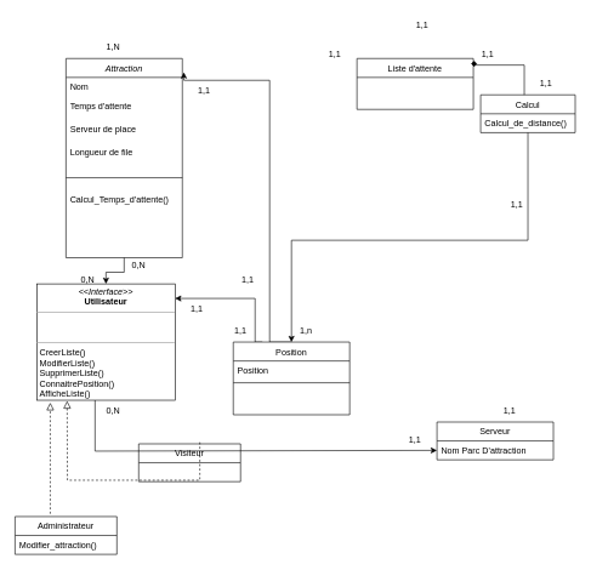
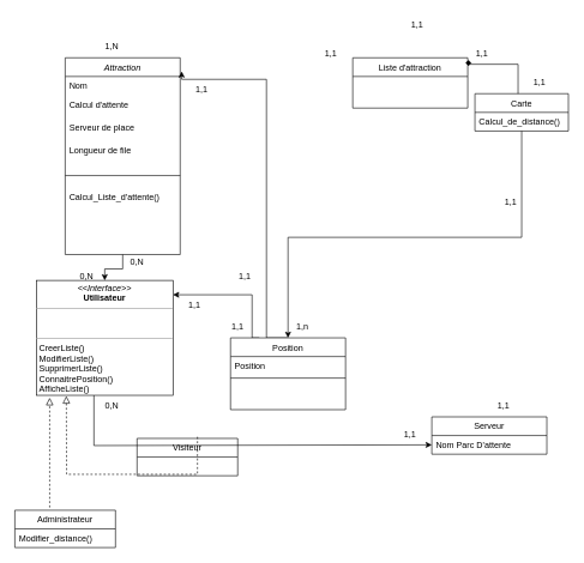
- <mxCell id="15" value="Liste d'attente" style="swimlane;fontStyle=0;align=center;verticalAlign=top;childLayout=stackLayout;horizontal=1;startSize=26;horizontalStack=0;resizeParent=1;resizeLast=0;collapsible=1;marginBottom=0;rounded=0;shadow=0;strokeWidth=1;" vertex="1" parent="1"><mxGeometry x="490" y="80" width="160" height="70" as="geometry"><mxRectangle x="550" y="140" width="160" height="26" as="alternateBounds" /></mxGeometry></mxCell>
+ <mxCell id="15" value="Liste d'attraction" style="swimlane;fontStyle=0;align=center;verticalAlign=top;childLayout=stackLayout;horizontal=1;startSize=26;horizontalStack=0;resizeParent=1;resizeLast=0;collapsible=1;marginBottom=0;rounded=0;shadow=0;strokeWidth=1;" vertex="1" parent="1"><mxGeometry x="490" y="80" width="160" height="70" as="geometry"><mxRectangle x="550" y="140" width="160" height="26" as="alternateBounds" /></mxGeometry></mxCell>
- <mxCell id="25" value="Calcul" style="swimlane;fontStyle=0;childLayout=stackLayout;horizontal=1;startSize=26;fillColor=none;horizontalStack=0;resizeParent=1;resizeParentMax=0;resizeLast=0;collapsible=1;marginBottom=0;" vertex="1" parent="1"><mxGeometry x="660" y="130" width="130" height="52" as="geometry" /></mxCell>
+ <mxCell id="25" value="Carte" style="swimlane;fontStyle=0;childLayout=stackLayout;horizontal=1;startSize=26;fillColor=none;horizontalStack=0;resizeParent=1;resizeParentMax=0;resizeLast=0;collapsible=1;marginBottom=0;" vertex="1" parent="1"><mxGeometry x="660" y="130" width="130" height="52" as="geometry" /></mxCell>
- <mxCell id="5" value="Temps d'attente" style="text;align=left;verticalAlign=top;spacingLeft=4;spacingRight=4;overflow=hidden;rotatable=0;points=[[0,0.5],[1,0.5]];portConstraint=eastwest;rounded=0;shadow=0;html=0;" vertex="1" parent="3"><mxGeometry y="52" width="160" height="32" as="geometry" /></mxCell>
+ <mxCell id="5" value="Calcul d'attente" style="text;align=left;verticalAlign=top;spacingLeft=4;spacingRight=4;overflow=hidden;rotatable=0;points=[[0,0.5],[1,0.5]];portConstraint=eastwest;rounded=0;shadow=0;html=0;" vertex="1" parent="3"><mxGeometry y="52" width="160" height="32" as="geometry" /></mxCell>
- <mxCell id="9" value="Calcul_Temps_d'attente()" style="text;strokeColor=none;fillColor=none;align=left;verticalAlign=top;spacingLeft=4;spacingRight=4;overflow=hidden;rotatable=0;points=[[0,0.5],[1,0.5]];portConstraint=eastwest;" vertex="1" parent="3"><mxGeometry y="180" width="160" height="26" as="geometry" /></mxCell>
+ <mxCell id="9" value="Calcul_Liste_d'attente()" style="text;strokeColor=none;fillColor=none;align=left;verticalAlign=top;spacingLeft=4;spacingRight=4;overflow=hidden;rotatable=0;points=[[0,0.5],[1,0.5]];portConstraint=eastwest;" vertex="1" parent="3"><mxGeometry y="180" width="160" height="26" as="geometry" /></mxCell>
- <mxCell id="17" value="Nom Parc D'attraction" style="text;align=left;verticalAlign=top;spacingLeft=4;spacingRight=4;overflow=hidden;rotatable=0;points=[[0,0.5],[1,0.5]];portConstraint=eastwest;" vertex="1" parent="16"><mxGeometry y="26" width="160" height="26" as="geometry" /></mxCell>
+ <mxCell id="17" value="Nom Parc D'attente" style="text;align=left;verticalAlign=top;spacingLeft=4;spacingRight=4;overflow=hidden;rotatable=0;points=[[0,0.5],[1,0.5]];portConstraint=eastwest;" vertex="1" parent="16"><mxGeometry y="26" width="160" height="26" as="geometry" /></mxCell>
- <mxCell id="20" value="Modifier_attraction()" style="text;strokeColor=none;fillColor=none;align=left;verticalAlign=top;spacingLeft=4;spacingRight=4;overflow=hidden;rotatable=0;points=[[0,0.5],[1,0.5]];portConstraint=eastwest;" vertex="1" parent="19"><mxGeometry y="26" width="140" height="26" as="geometry" /></mxCell>
+ <mxCell id="20" value="Modifier_distance()" style="text;strokeColor=none;fillColor=none;align=left;verticalAlign=top;spacingLeft=4;spacingRight=4;overflow=hidden;rotatable=0;points=[[0,0.5],[1,0.5]];portConstraint=eastwest;" vertex="1" parent="19"><mxGeometry y="26" width="140" height="26" as="geometry" /></mxCell>
